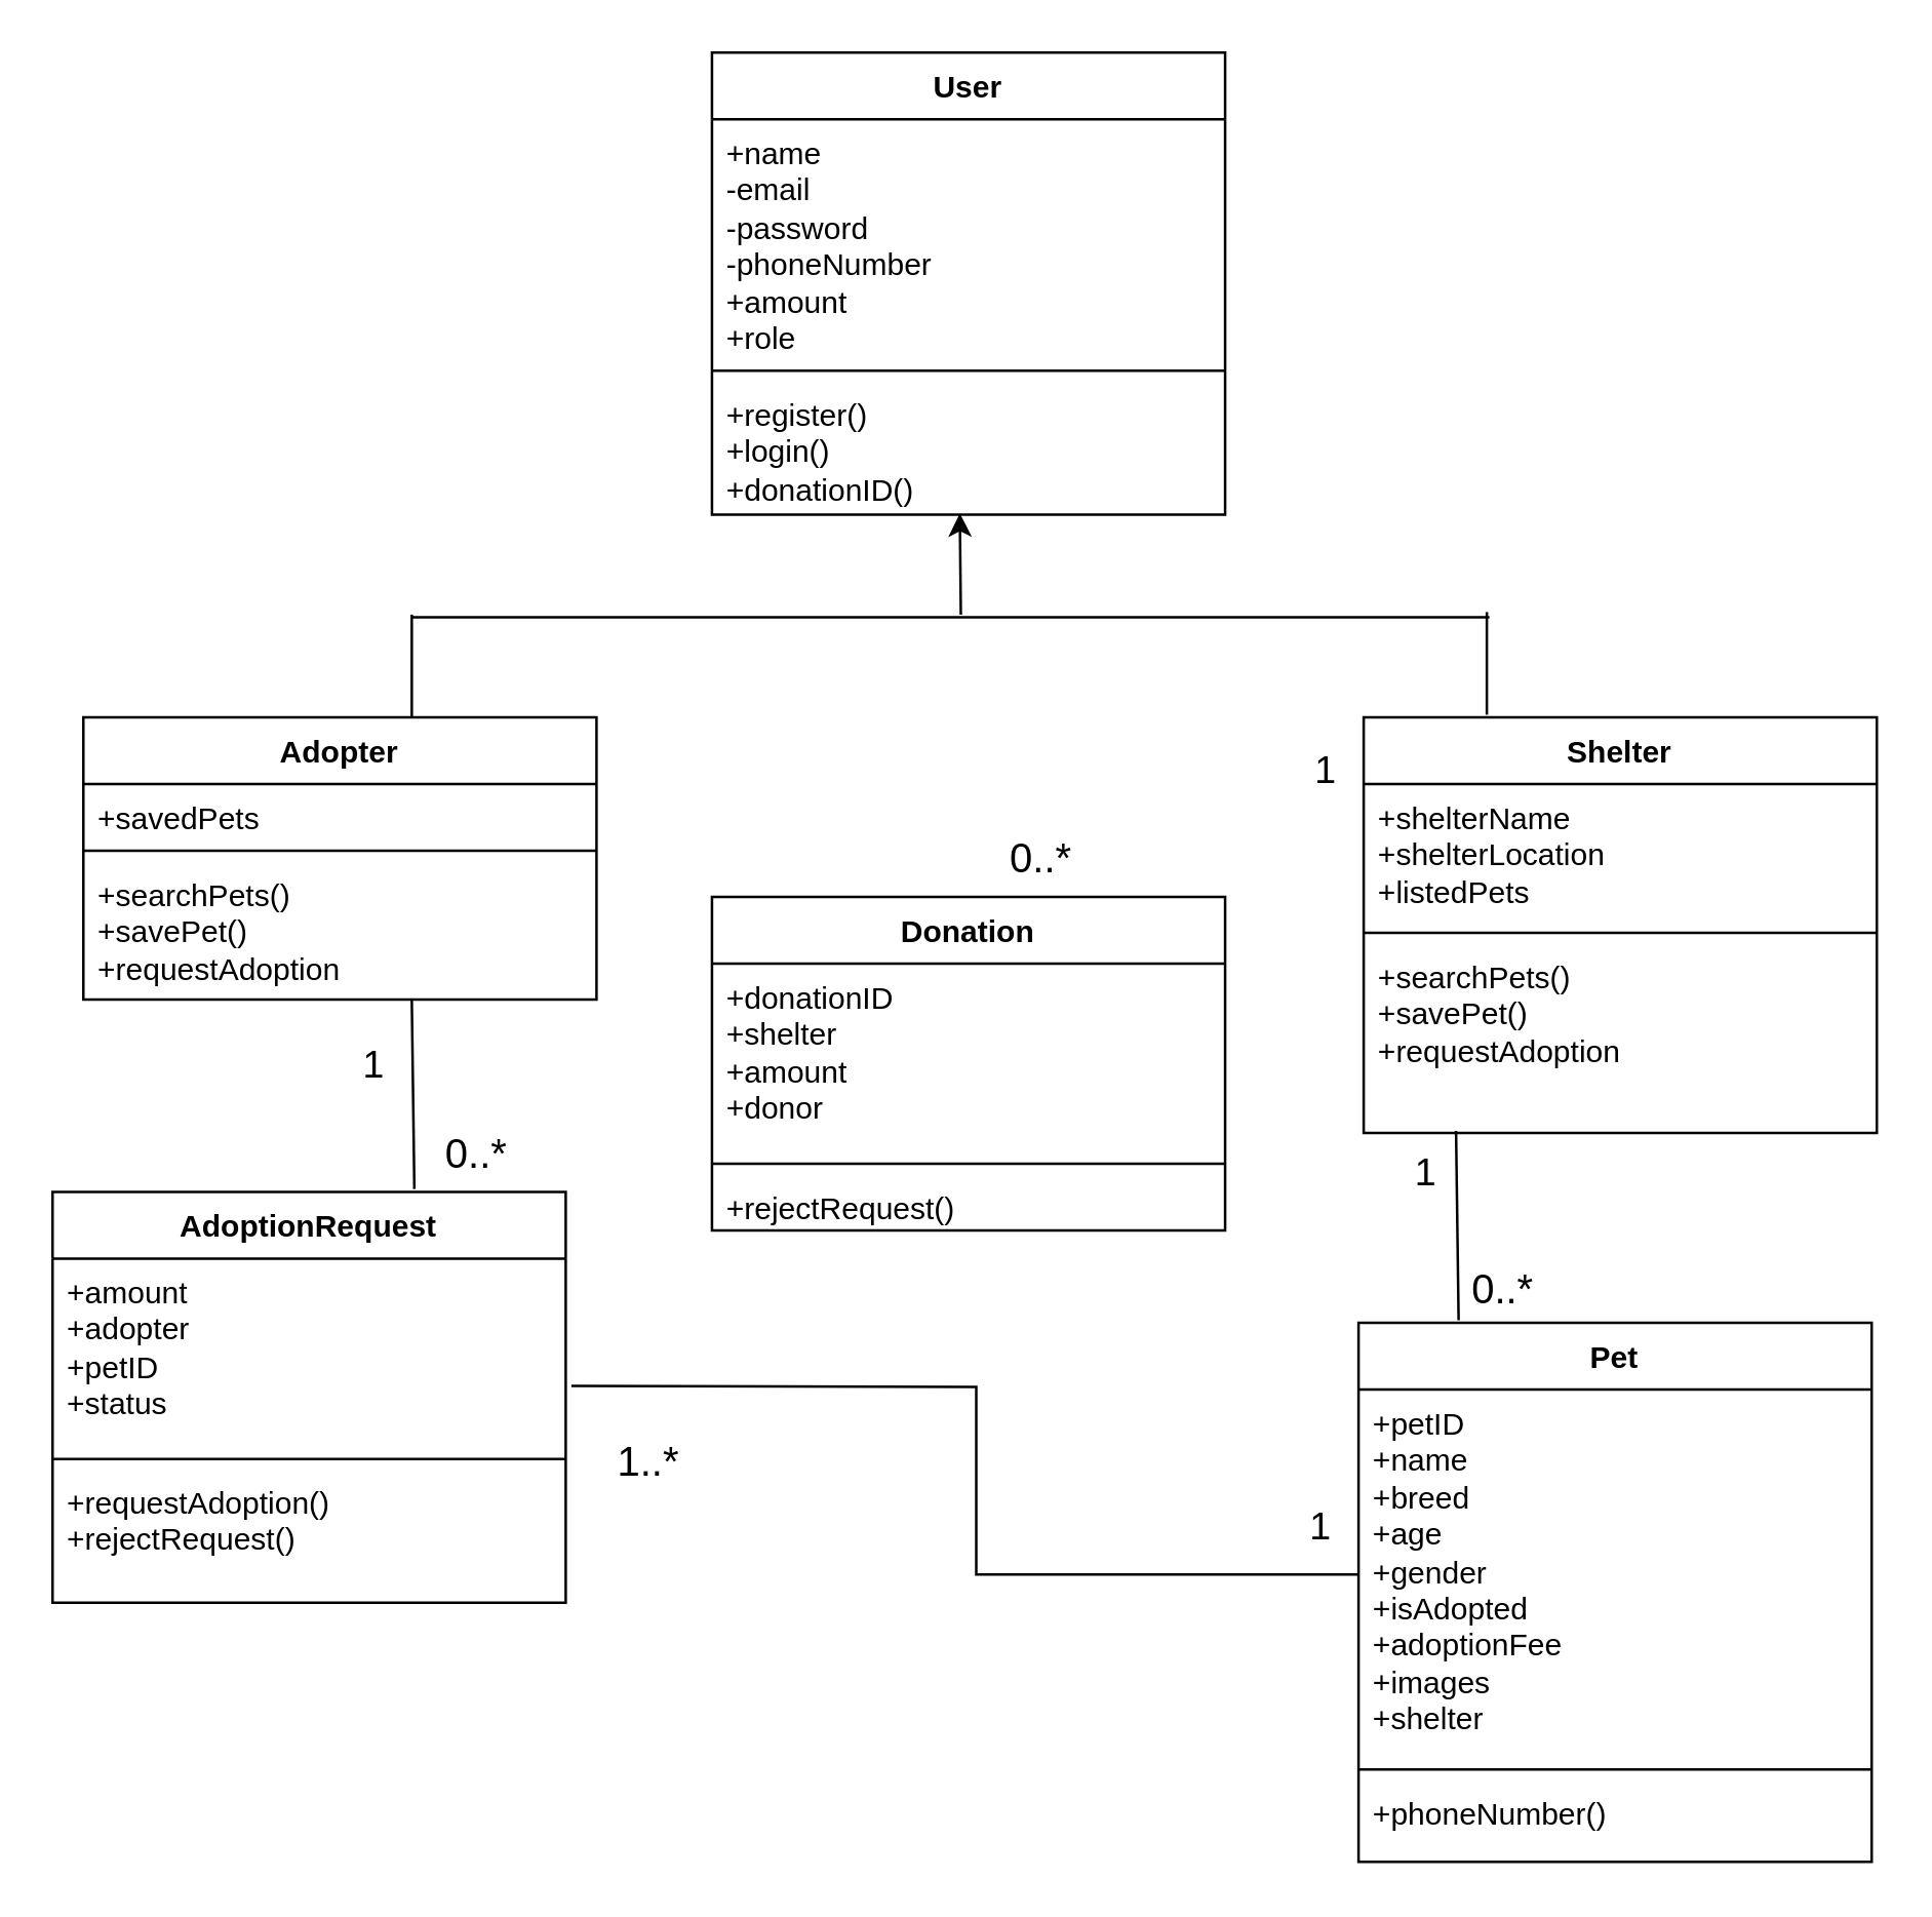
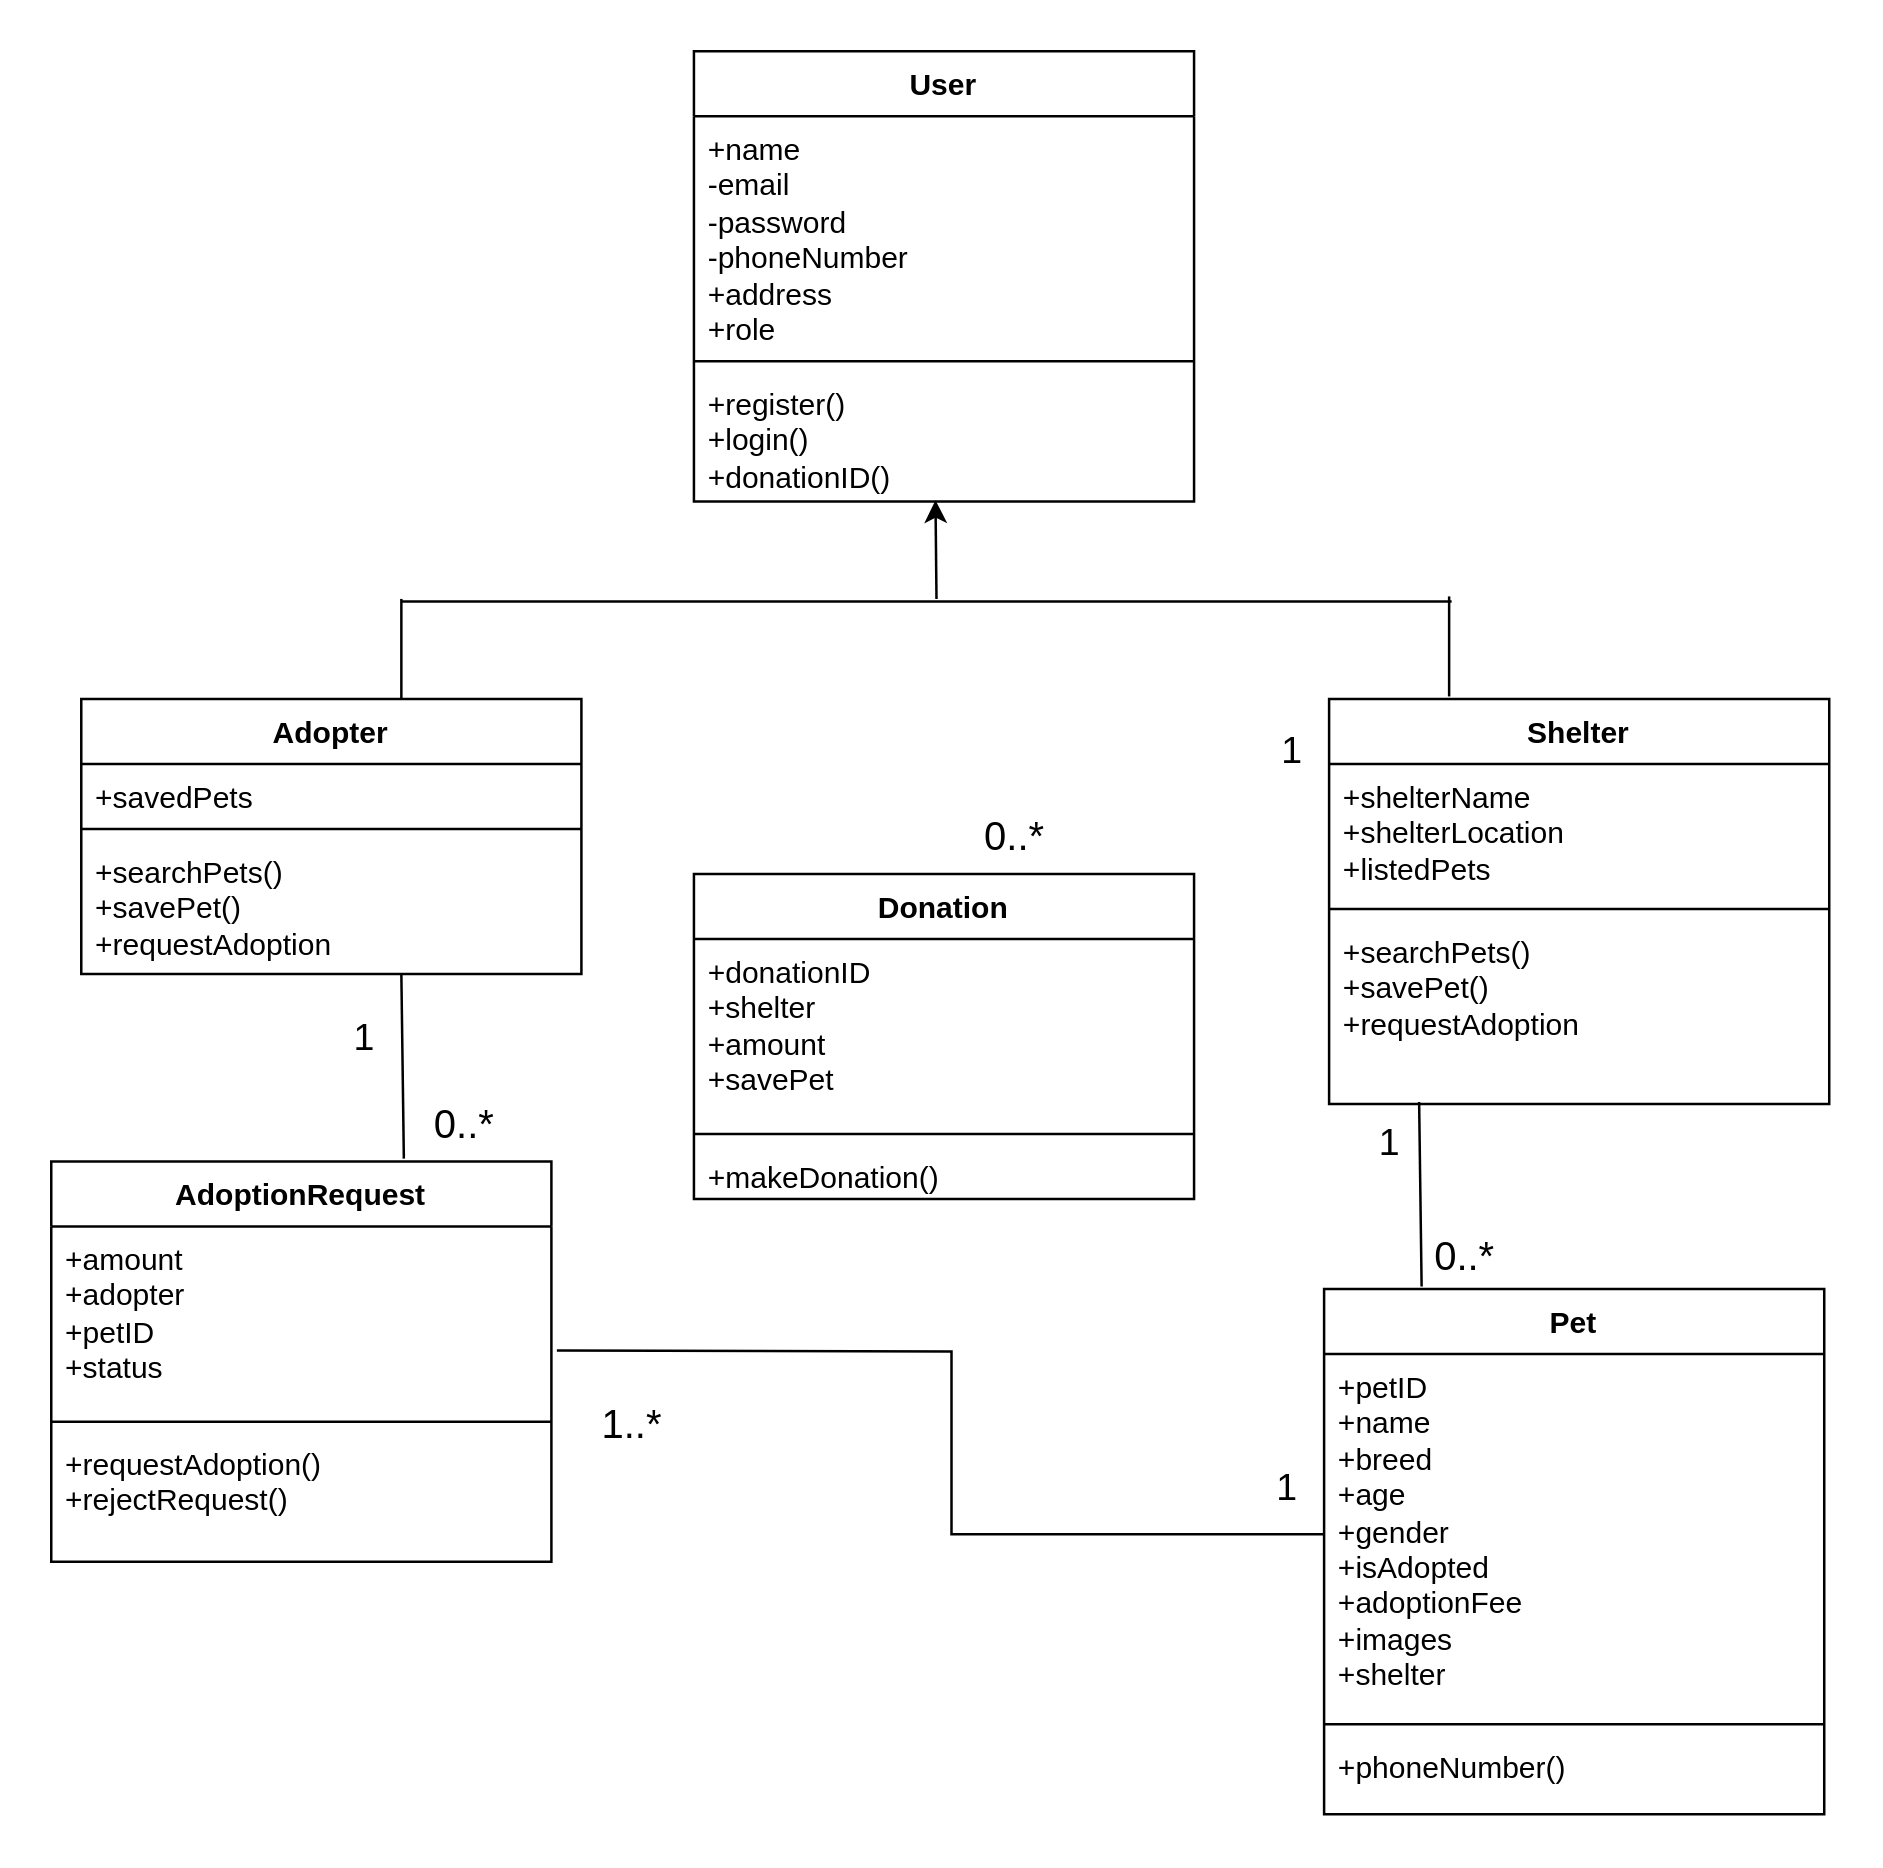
- <mxCell id="3" value="&lt;div&gt;+name&lt;/div&gt;&lt;div&gt;-email&lt;/div&gt;&lt;div&gt;-password&lt;/div&gt;&lt;div&gt;-phoneNumber&lt;/div&gt;&lt;div&gt;+amount&lt;/div&gt;&lt;div&gt;+role&lt;/div&gt;" style="text;strokeColor=none;fillColor=none;align=left;verticalAlign=top;spacingLeft=4;spacingRight=4;overflow=hidden;rotatable=0;points=[[0,0.5],[1,0.5]];portConstraint=eastwest;whiteSpace=wrap;html=1;" parent="2" vertex="1"><mxGeometry y="26" width="200" height="94" as="geometry" /></mxCell>
+ <mxCell id="3" value="&lt;div&gt;+name&lt;/div&gt;&lt;div&gt;-email&lt;/div&gt;&lt;div&gt;-password&lt;/div&gt;&lt;div&gt;-phoneNumber&lt;/div&gt;&lt;div&gt;+address&lt;/div&gt;&lt;div&gt;+role&lt;/div&gt;" style="text;strokeColor=none;fillColor=none;align=left;verticalAlign=top;spacingLeft=4;spacingRight=4;overflow=hidden;rotatable=0;points=[[0,0.5],[1,0.5]];portConstraint=eastwest;whiteSpace=wrap;html=1;" parent="2" vertex="1"><mxGeometry y="26" width="200" height="94" as="geometry" /></mxCell>
- <mxCell id="23" value="+donationID&lt;div&gt;+shelter&lt;/div&gt;&lt;div&gt;+amount&lt;/div&gt;&lt;div&gt;+donor&lt;/div&gt;" style="text;strokeColor=none;fillColor=none;align=left;verticalAlign=top;spacingLeft=4;spacingRight=4;overflow=hidden;rotatable=0;points=[[0,0.5],[1,0.5]];portConstraint=eastwest;whiteSpace=wrap;html=1;" vertex="1" parent="22"><mxGeometry y="26" width="200" height="74" as="geometry" /></mxCell>
+ <mxCell id="23" value="+donationID&lt;div&gt;+shelter&lt;/div&gt;&lt;div&gt;+amount&lt;/div&gt;&lt;div&gt;+savePet&lt;/div&gt;" style="text;strokeColor=none;fillColor=none;align=left;verticalAlign=top;spacingLeft=4;spacingRight=4;overflow=hidden;rotatable=0;points=[[0,0.5],[1,0.5]];portConstraint=eastwest;whiteSpace=wrap;html=1;" vertex="1" parent="22"><mxGeometry y="26" width="200" height="74" as="geometry" /></mxCell>
- <mxCell id="25" value="+rejectRequest&lt;span style=&quot;background-color: initial;&quot;&gt;()&lt;/span&gt;" style="text;strokeColor=none;fillColor=none;align=left;verticalAlign=top;spacingLeft=4;spacingRight=4;overflow=hidden;rotatable=0;points=[[0,0.5],[1,0.5]];portConstraint=eastwest;whiteSpace=wrap;html=1;" vertex="1" parent="22"><mxGeometry y="108" width="200" height="22" as="geometry" /></mxCell>
+ <mxCell id="25" value="+makeDonation&lt;span style=&quot;background-color: initial;&quot;&gt;()&lt;/span&gt;" style="text;strokeColor=none;fillColor=none;align=left;verticalAlign=top;spacingLeft=4;spacingRight=4;overflow=hidden;rotatable=0;points=[[0,0.5],[1,0.5]];portConstraint=eastwest;whiteSpace=wrap;html=1;" vertex="1" parent="22"><mxGeometry y="108" width="200" height="22" as="geometry" /></mxCell>
